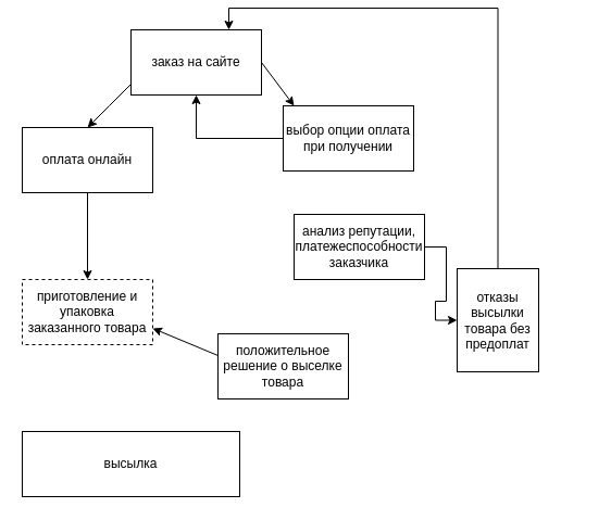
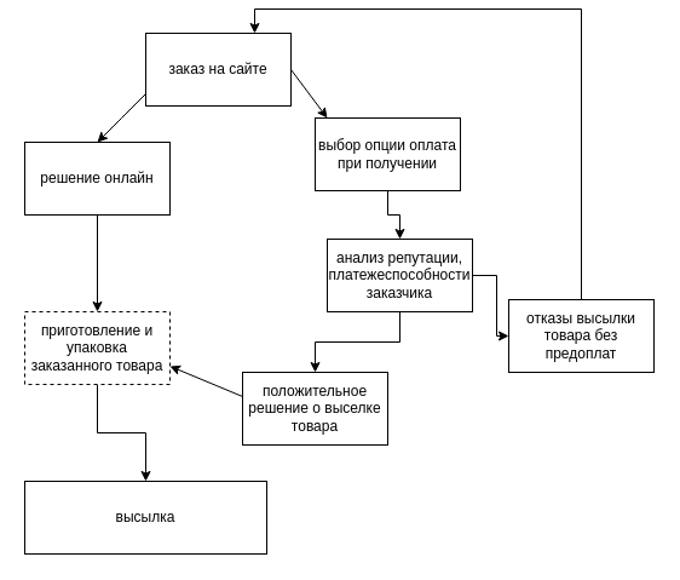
- <mxCell id="3" value="" style="edgeStyle=orthogonalEdgeStyle;rounded=0;orthogonalLoop=1;jettySize=auto;html=1;" edge="1" parent="1" source="4" target="2"><mxGeometry relative="1" as="geometry" /></mxCell>
+ <mxCell id="3" value="" style="edgeStyle=orthogonalEdgeStyle;rounded=0;orthogonalLoop=1;jettySize=auto;html=1;" edge="1" parent="1" source="4" target="12"><mxGeometry relative="1" as="geometry" /></mxCell>
- <mxCell id="6" value="оплата онлайн" style="rounded=0;whiteSpace=wrap;html=1;" vertex="1" parent="1"><mxGeometry x="20" y="110" width="120" height="60" as="geometry" /></mxCell>
+ <mxCell id="6" value="решение онлайн" style="rounded=0;whiteSpace=wrap;html=1;" vertex="1" parent="1"><mxGeometry x="20" y="110" width="120" height="60" as="geometry" /></mxCell>
+ <mxCell id="10" value="" style="edgeStyle=orthogonalEdgeStyle;rounded=0;orthogonalLoop=1;jettySize=auto;html=1;" edge="1" parent="1" source="12" target="15"><mxGeometry relative="1" as="geometry" /></mxCell>
- <mxCell id="18" value="отказы высылки товара без предоплат" style="whiteSpace=wrap;html=1;" vertex="1" parent="1"><mxGeometry x="420" y="240" width="75" height="95" as="geometry" /></mxCell>
+ <mxCell id="18" value="отказы высылки товара без предоплат" style="whiteSpace=wrap;html=1;" vertex="1" parent="1"><mxGeometry x="420" y="240" width="120" height="60" as="geometry" /></mxCell>
+ <mxCell id="7" value="" style="edgeStyle=orthogonalEdgeStyle;rounded=0;orthogonalLoop=1;jettySize=auto;html=1;" edge="1" parent="1" source="8" target="9"><mxGeometry relative="1" as="geometry" /></mxCell>
